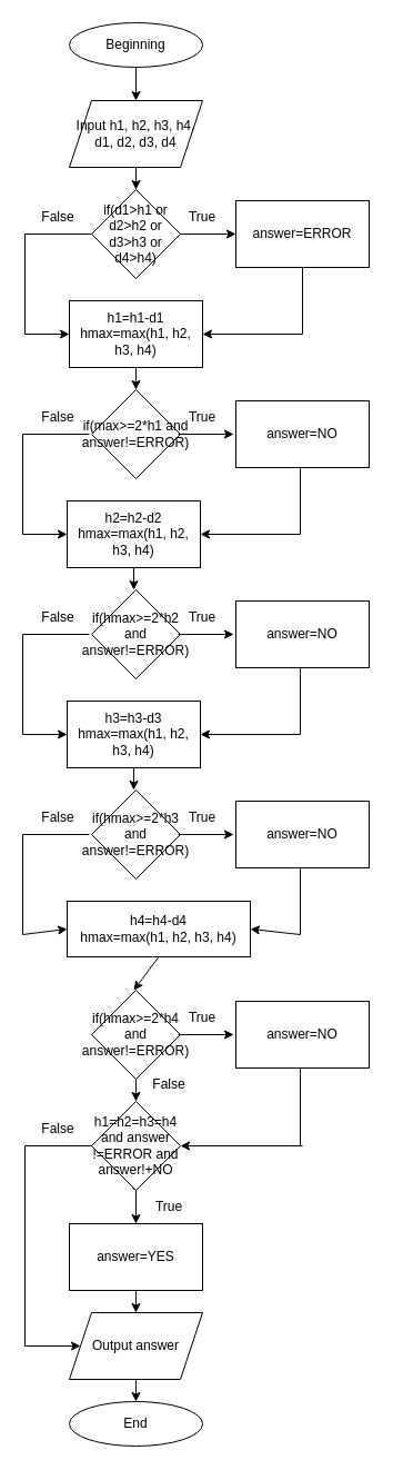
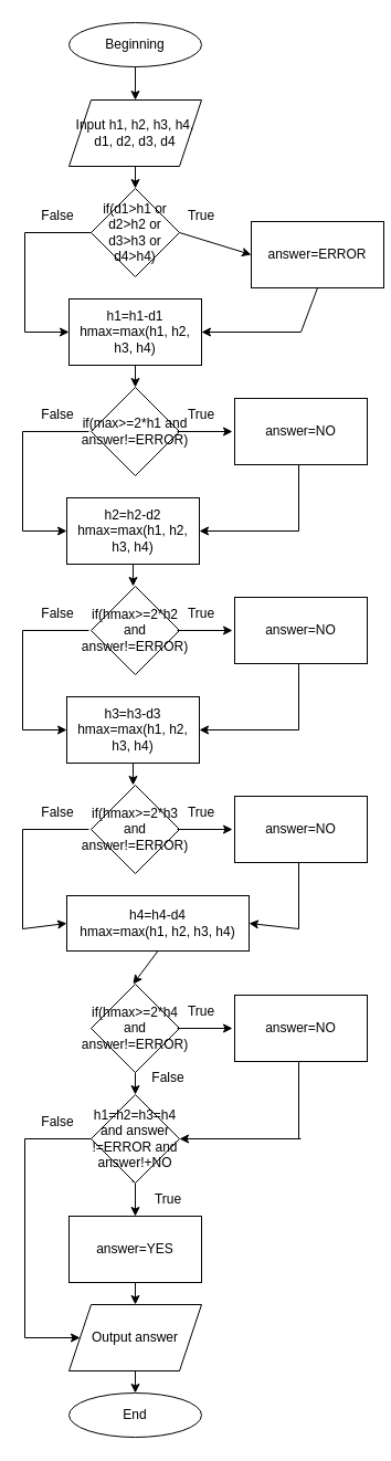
- <mxCell id="5" value="answer=ERROR" style="rounded=0;whiteSpace=wrap;html=1;" vertex="1" parent="1"><mxGeometry x="212" y="180" width="120" height="60" as="geometry" /></mxCell>
+ <mxCell id="5" value="answer=ERROR" style="rounded=0;whiteSpace=wrap;html=1;" vertex="1" parent="1"><mxGeometry x="227" y="200" width="120" height="60" as="geometry" /></mxCell>
